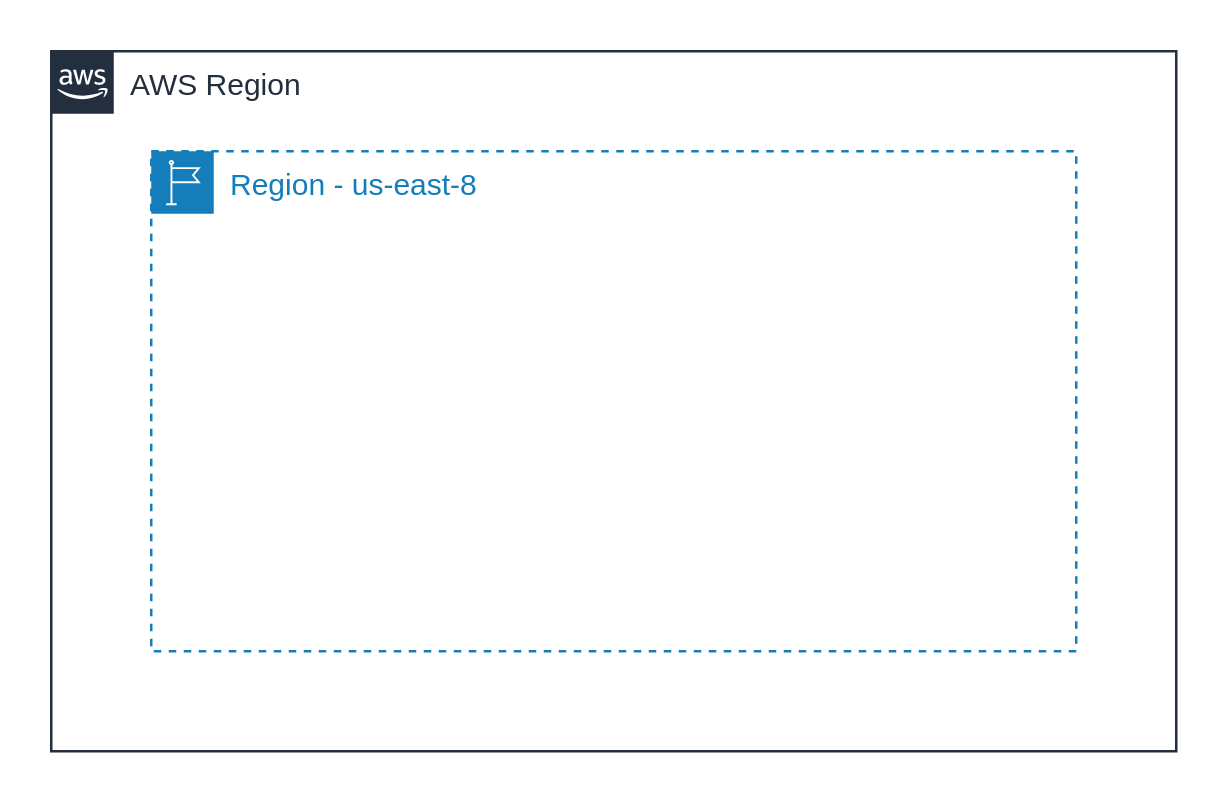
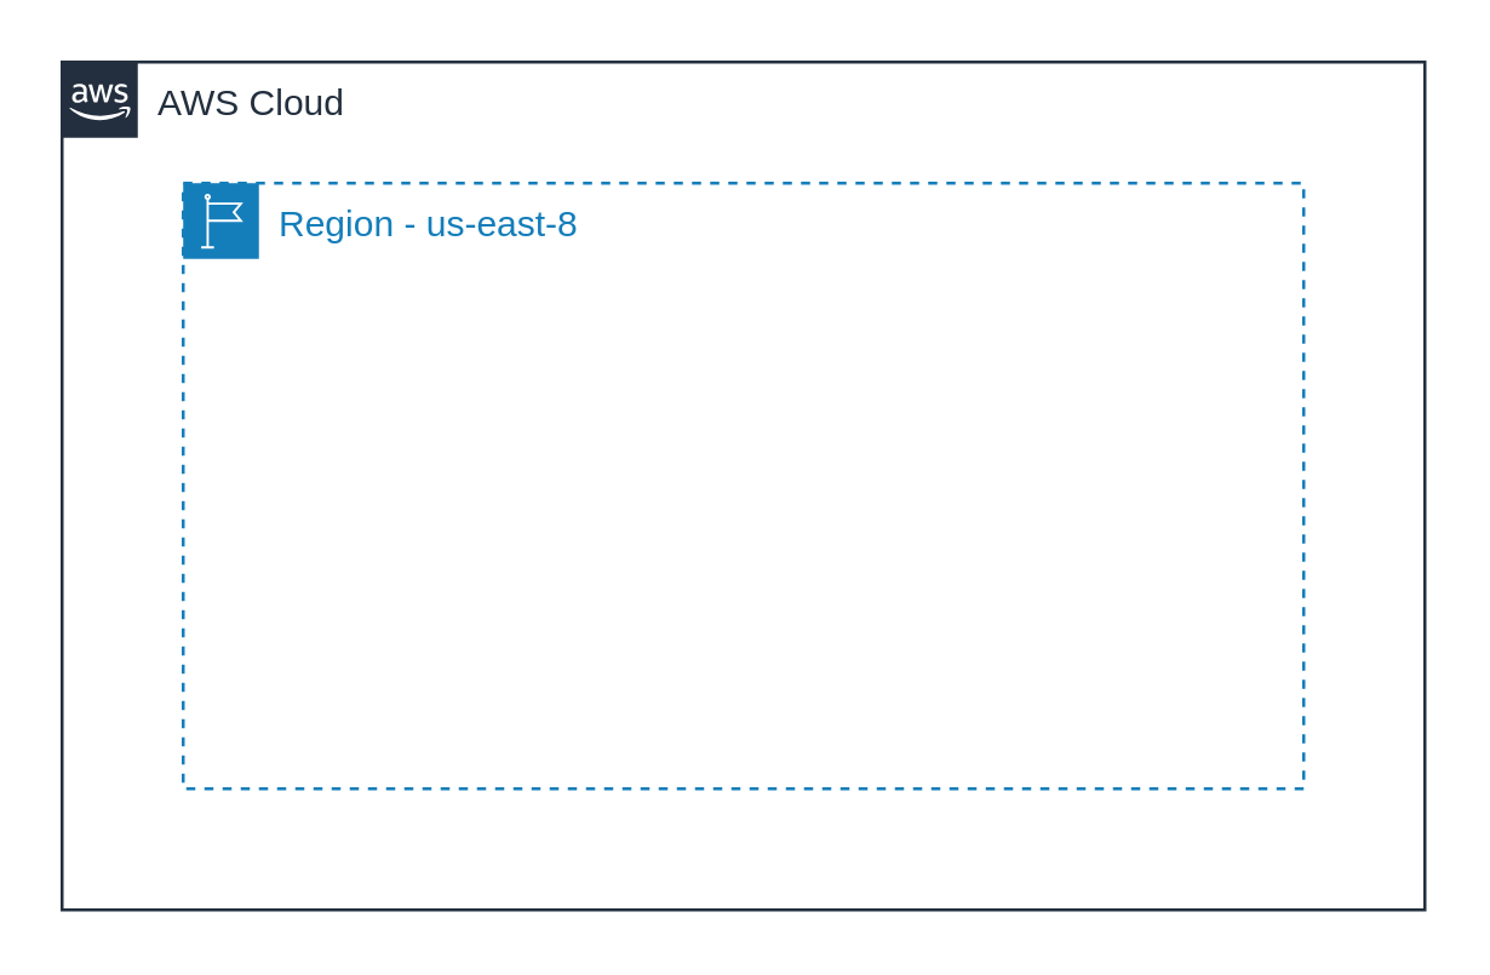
- <mxCell id="2" value="AWS Region" style="points=[[0,0],[0.25,0],[0.5,0],[0.75,0],[1,0],[1,0.25],[1,0.5],[1,0.75],[1,1],[0.75,1],[0.5,1],[0.25,1],[0,1],[0,0.75],[0,0.5],[0,0.25]];outlineConnect=0;gradientColor=none;html=1;whiteSpace=wrap;fontSize=12;fontStyle=0;shape=mxgraph.aws4.group;grIcon=mxgraph.aws4.group_aws_cloud_alt;strokeColor=#232F3E;fillColor=none;verticalAlign=top;align=left;spacingLeft=30;fontColor=#232F3E;dashed=0;" vertex="1" parent="1"><mxGeometry x="20" y="20" width="450" height="280" as="geometry" /></mxCell>
+ <mxCell id="2" value="AWS Cloud" style="points=[[0,0],[0.25,0],[0.5,0],[0.75,0],[1,0],[1,0.25],[1,0.5],[1,0.75],[1,1],[0.75,1],[0.5,1],[0.25,1],[0,1],[0,0.75],[0,0.5],[0,0.25]];outlineConnect=0;gradientColor=none;html=1;whiteSpace=wrap;fontSize=12;fontStyle=0;shape=mxgraph.aws4.group;grIcon=mxgraph.aws4.group_aws_cloud_alt;strokeColor=#232F3E;fillColor=none;verticalAlign=top;align=left;spacingLeft=30;fontColor=#232F3E;dashed=0;" vertex="1" parent="1"><mxGeometry x="20" y="20" width="450" height="280" as="geometry" /></mxCell>
